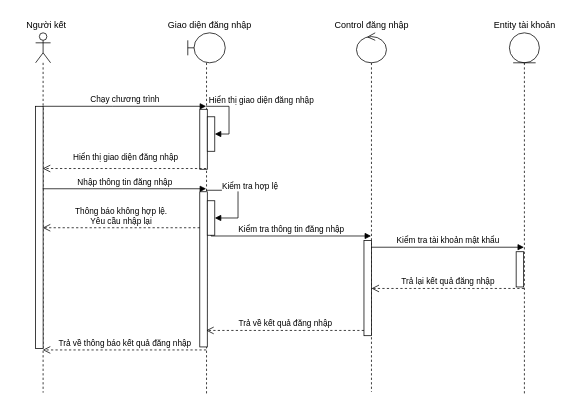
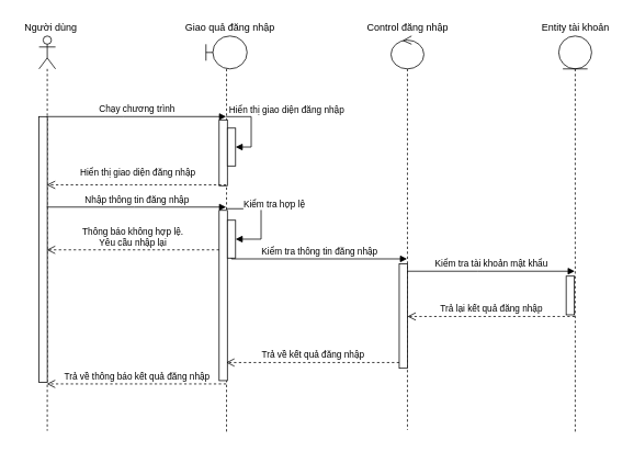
- <mxCell id="26" value="Người kết" style="text;html=1;align=center;verticalAlign=middle;resizable=0;points=[];autosize=1;strokeColor=none;fillColor=none;" parent="1" vertex="1"><mxGeometry x="20" y="20" width="82" height="26" as="geometry" /></mxCell>
+ <mxCell id="26" value="Người dùng" style="text;html=1;align=center;verticalAlign=middle;resizable=0;points=[];autosize=1;strokeColor=none;fillColor=none;" parent="1" vertex="1"><mxGeometry x="20" y="20" width="82" height="26" as="geometry" /></mxCell>
- <mxCell id="14" value="Giao diện đăng nhập" style="text;html=1;align=center;verticalAlign=middle;resizable=0;points=[];autosize=1;strokeColor=none;fillColor=none;" parent="1" vertex="1"><mxGeometry x="214" y="20" width="129" height="26" as="geometry" /></mxCell>
+ <mxCell id="14" value="Giao quả đăng nhập" style="text;html=1;align=center;verticalAlign=middle;resizable=0;points=[];autosize=1;strokeColor=none;fillColor=none;" parent="1" vertex="1"><mxGeometry x="214" y="20" width="129" height="26" as="geometry" /></mxCell>
